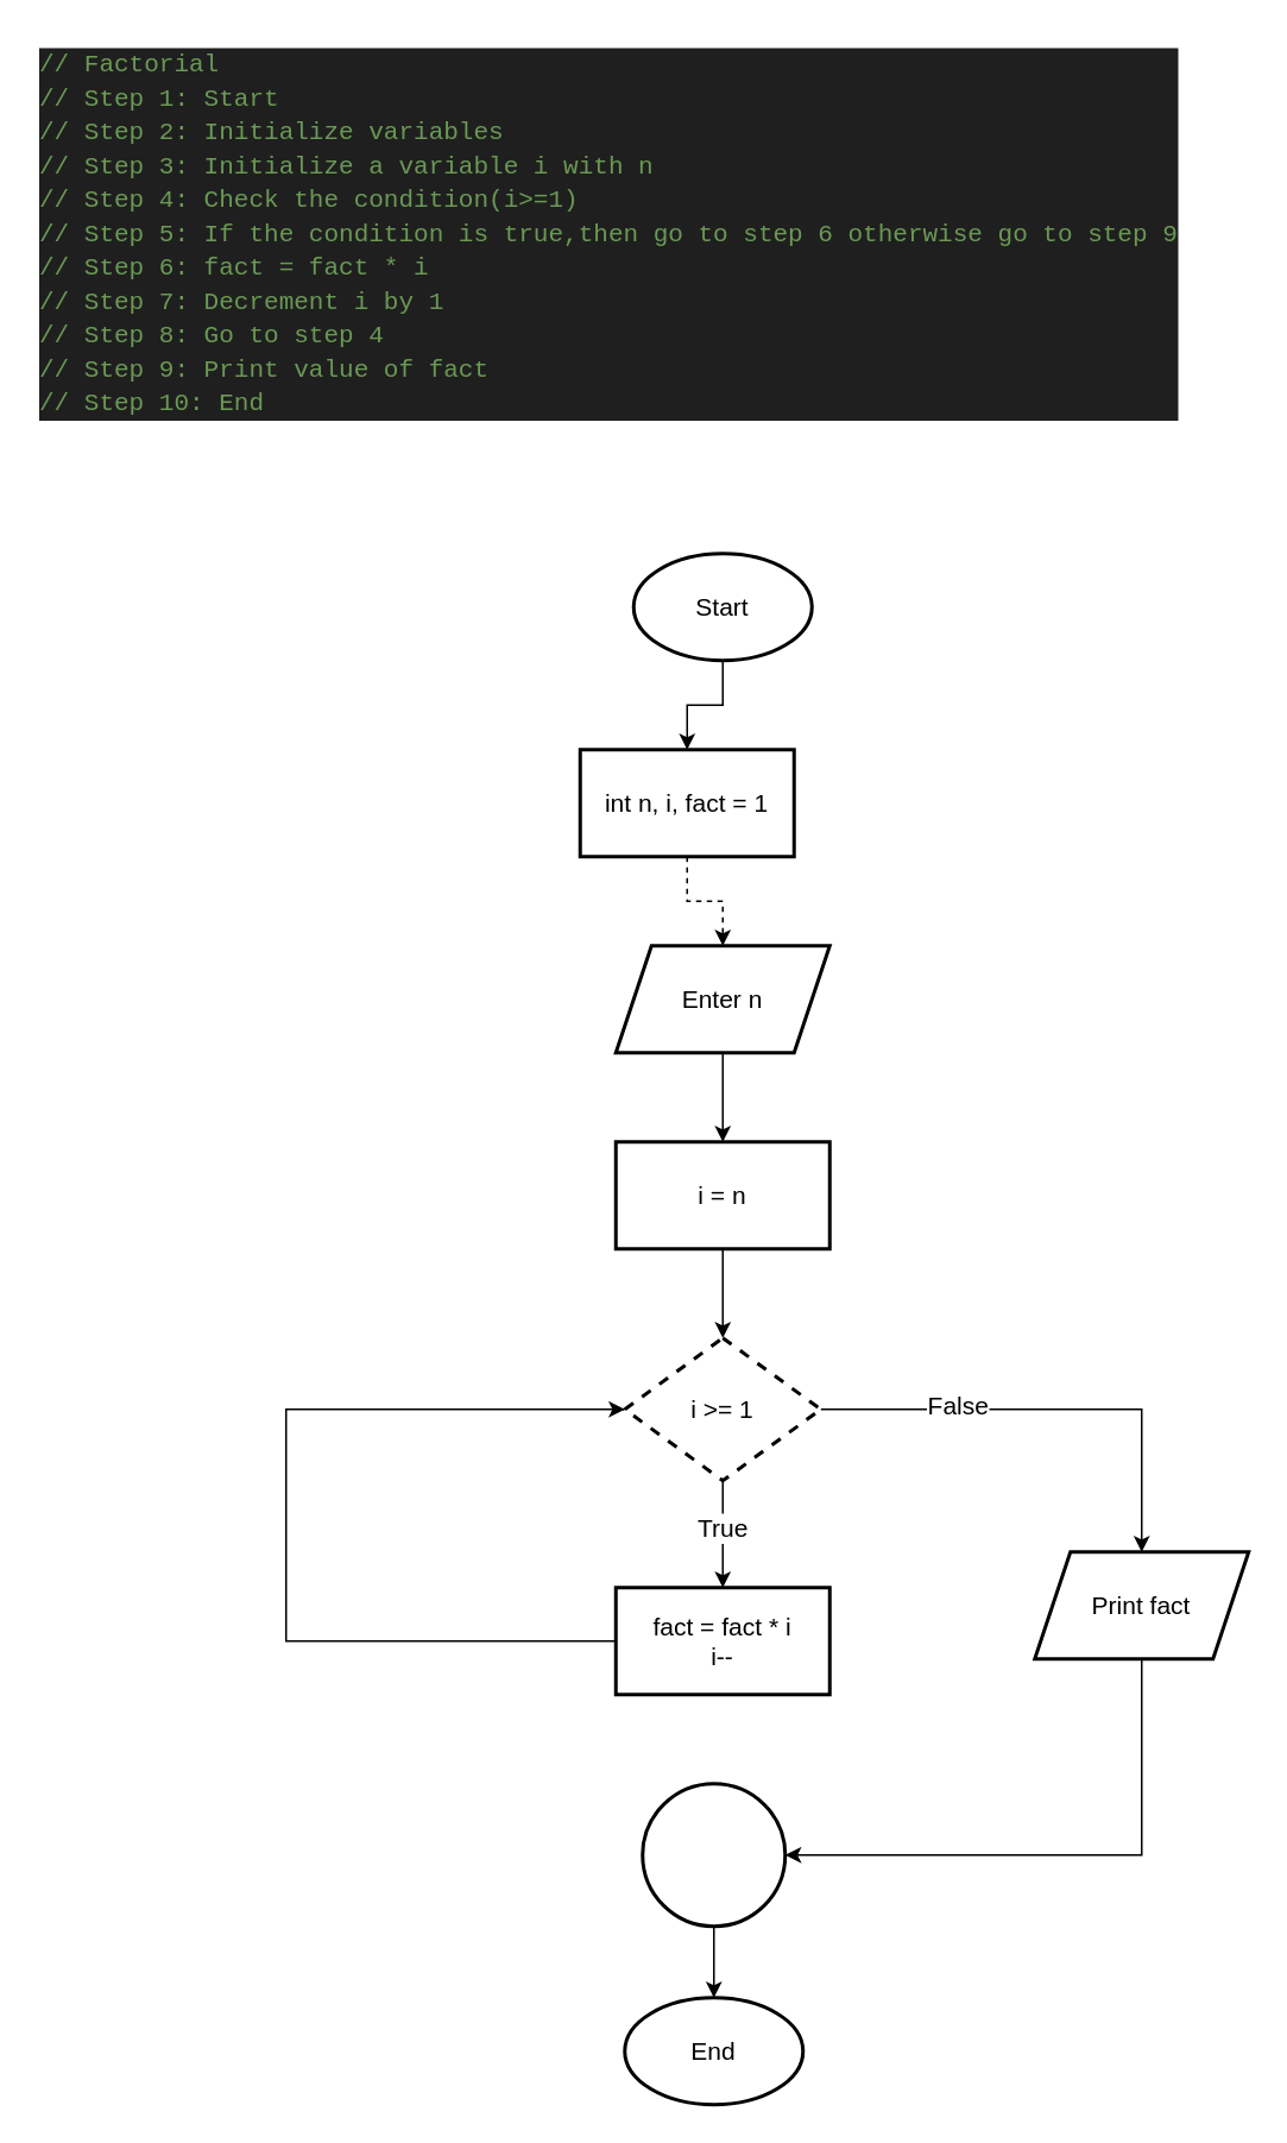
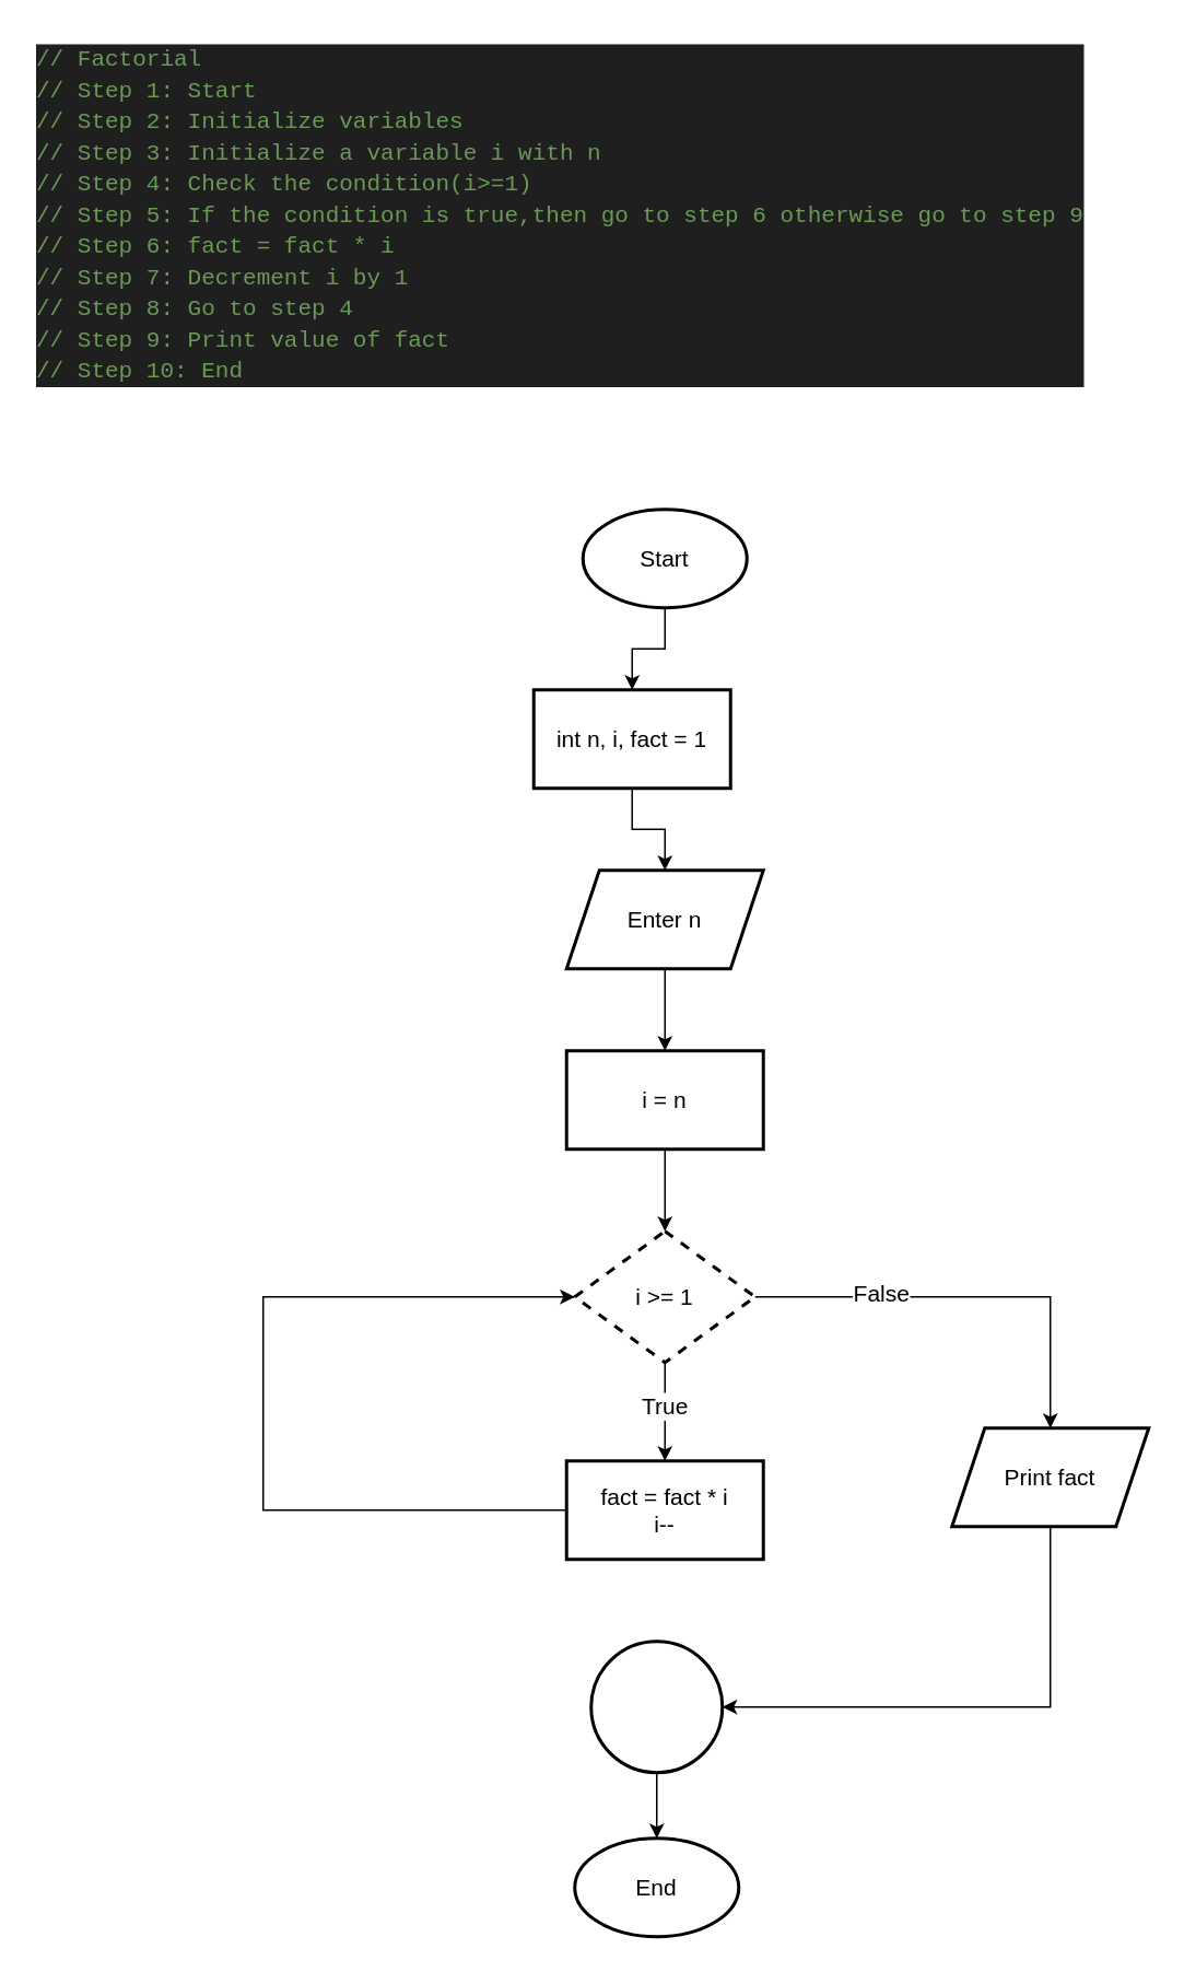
- <mxCell id="6" value="" style="edgeStyle=orthogonalEdgeStyle;rounded=0;orthogonalLoop=1;jettySize=auto;html=1;fontSize=14;dashed=1;" edge="1" parent="1" source="7" target="9"><mxGeometry relative="1" as="geometry" /></mxCell>
+ <mxCell id="6" value="" style="edgeStyle=orthogonalEdgeStyle;rounded=0;orthogonalLoop=1;jettySize=auto;html=1;fontSize=14;" edge="1" parent="1" source="7" target="9"><mxGeometry relative="1" as="geometry" /></mxCell>
